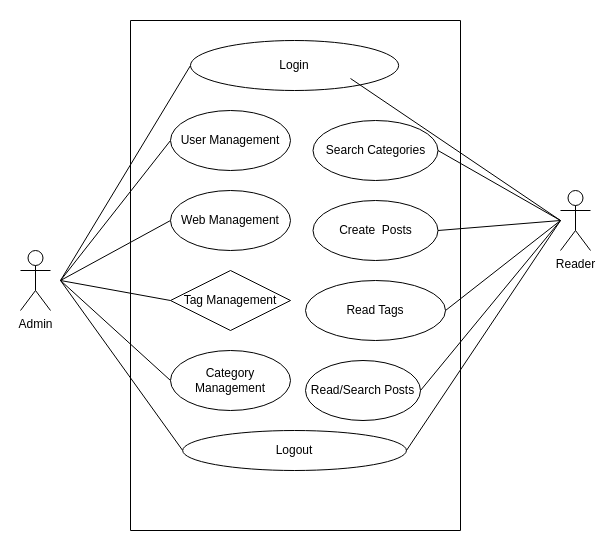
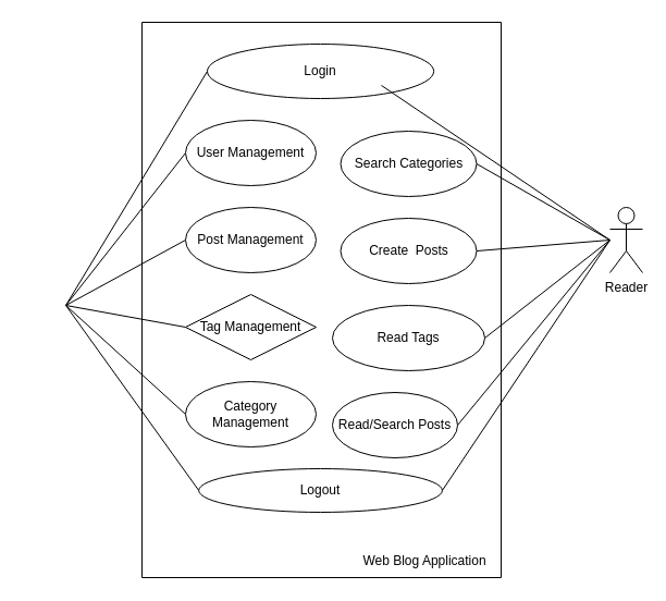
- <mxCell id="10" value="Web Management" style="ellipse;whiteSpace=wrap;html=1;" parent="3" vertex="1"><mxGeometry x="40" y="170" width="120" height="60" as="geometry" /></mxCell>
+ <mxCell id="10" value="Post Management" style="ellipse;whiteSpace=wrap;html=1;" parent="3" vertex="1"><mxGeometry x="40" y="170" width="120" height="60" as="geometry" /></mxCell>
- <mxCell id="2" value="Admin" style="shape=umlActor;verticalLabelPosition=bottom;verticalAlign=top;html=1;outlineConnect=0;" parent="1" vertex="1"><mxGeometry x="20" y="250" width="30" height="60" as="geometry" /></mxCell>
+ <mxCell id="18" value="Web Blog Application" style="text;html=1;align=center;verticalAlign=middle;whiteSpace=wrap;rounded=0;" parent="3" vertex="1"><mxGeometry x="190" y="480" width="140" height="30" as="geometry" /></mxCell>
